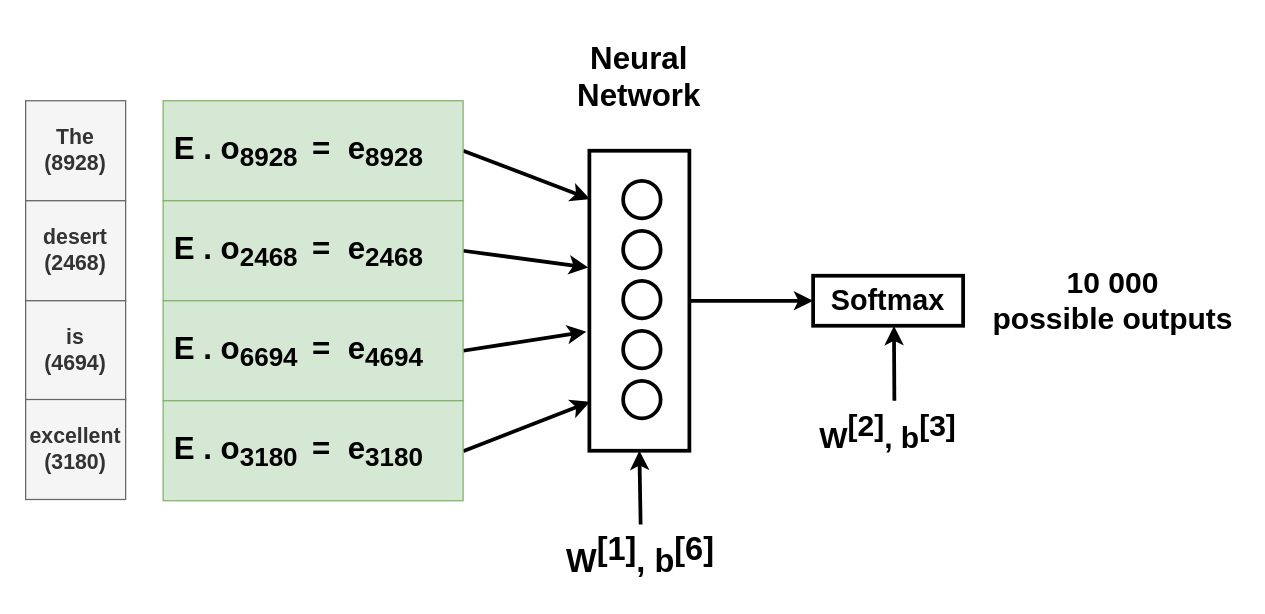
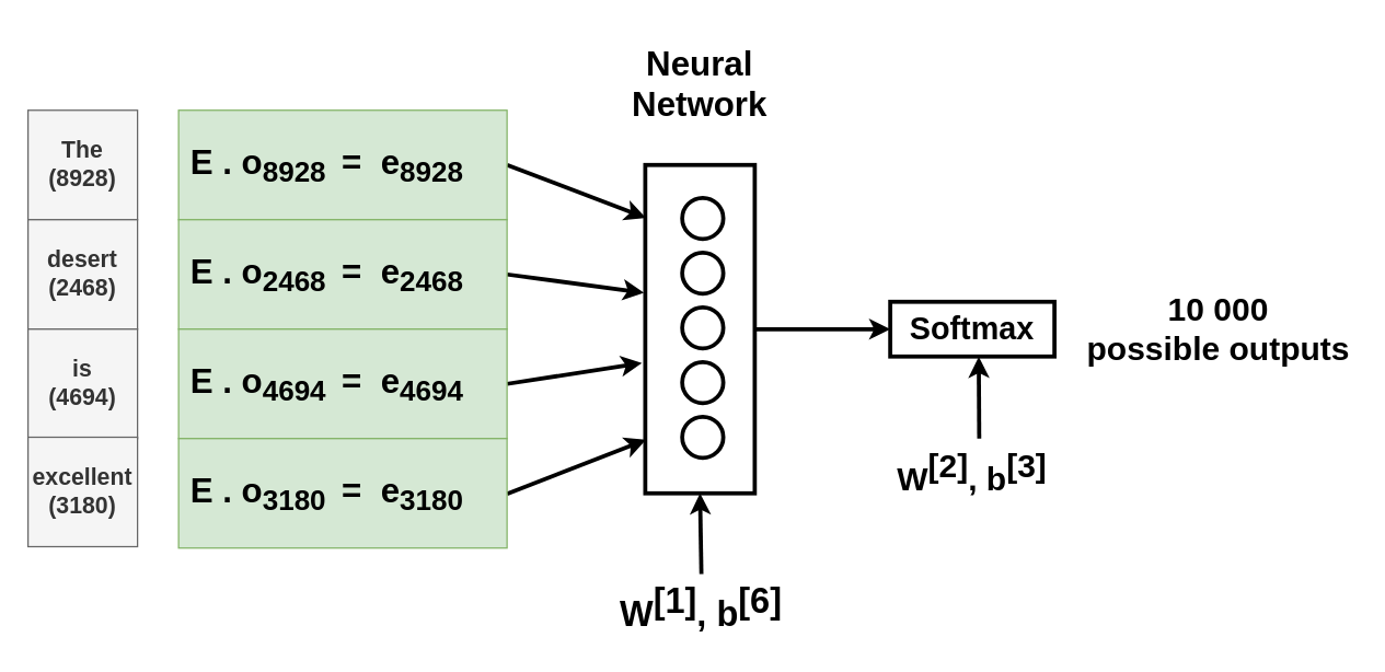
- <mxCell id="32" value="&lt;font style=&quot;font-size: 25px&quot;&gt;&amp;nbsp;E . o&lt;sub&gt;6694&amp;nbsp;&amp;nbsp;&lt;/sub&gt;=&amp;nbsp; &lt;/font&gt;e&lt;sub&gt;4694&lt;/sub&gt;&lt;sub&gt;&lt;font&gt;&lt;br&gt;&lt;/font&gt;&lt;/sub&gt;" style="text;html=1;strokeColor=#82b366;fillColor=#d5e8d4;align=left;verticalAlign=middle;whiteSpace=wrap;rounded=0;fontSize=25;fontStyle=1" parent="1" vertex="1"><mxGeometry x="130" y="240" width="240" height="80" as="geometry" /></mxCell>
+ <mxCell id="32" value="&lt;font style=&quot;font-size: 25px&quot;&gt;&amp;nbsp;E . o&lt;sub&gt;4694&amp;nbsp;&amp;nbsp;&lt;/sub&gt;=&amp;nbsp; &lt;/font&gt;e&lt;sub&gt;4694&lt;/sub&gt;&lt;sub&gt;&lt;font&gt;&lt;br&gt;&lt;/font&gt;&lt;/sub&gt;" style="text;html=1;strokeColor=#82b366;fillColor=#d5e8d4;align=left;verticalAlign=middle;whiteSpace=wrap;rounded=0;fontSize=25;fontStyle=1" parent="1" vertex="1"><mxGeometry x="130" y="240" width="240" height="80" as="geometry" /></mxCell>
